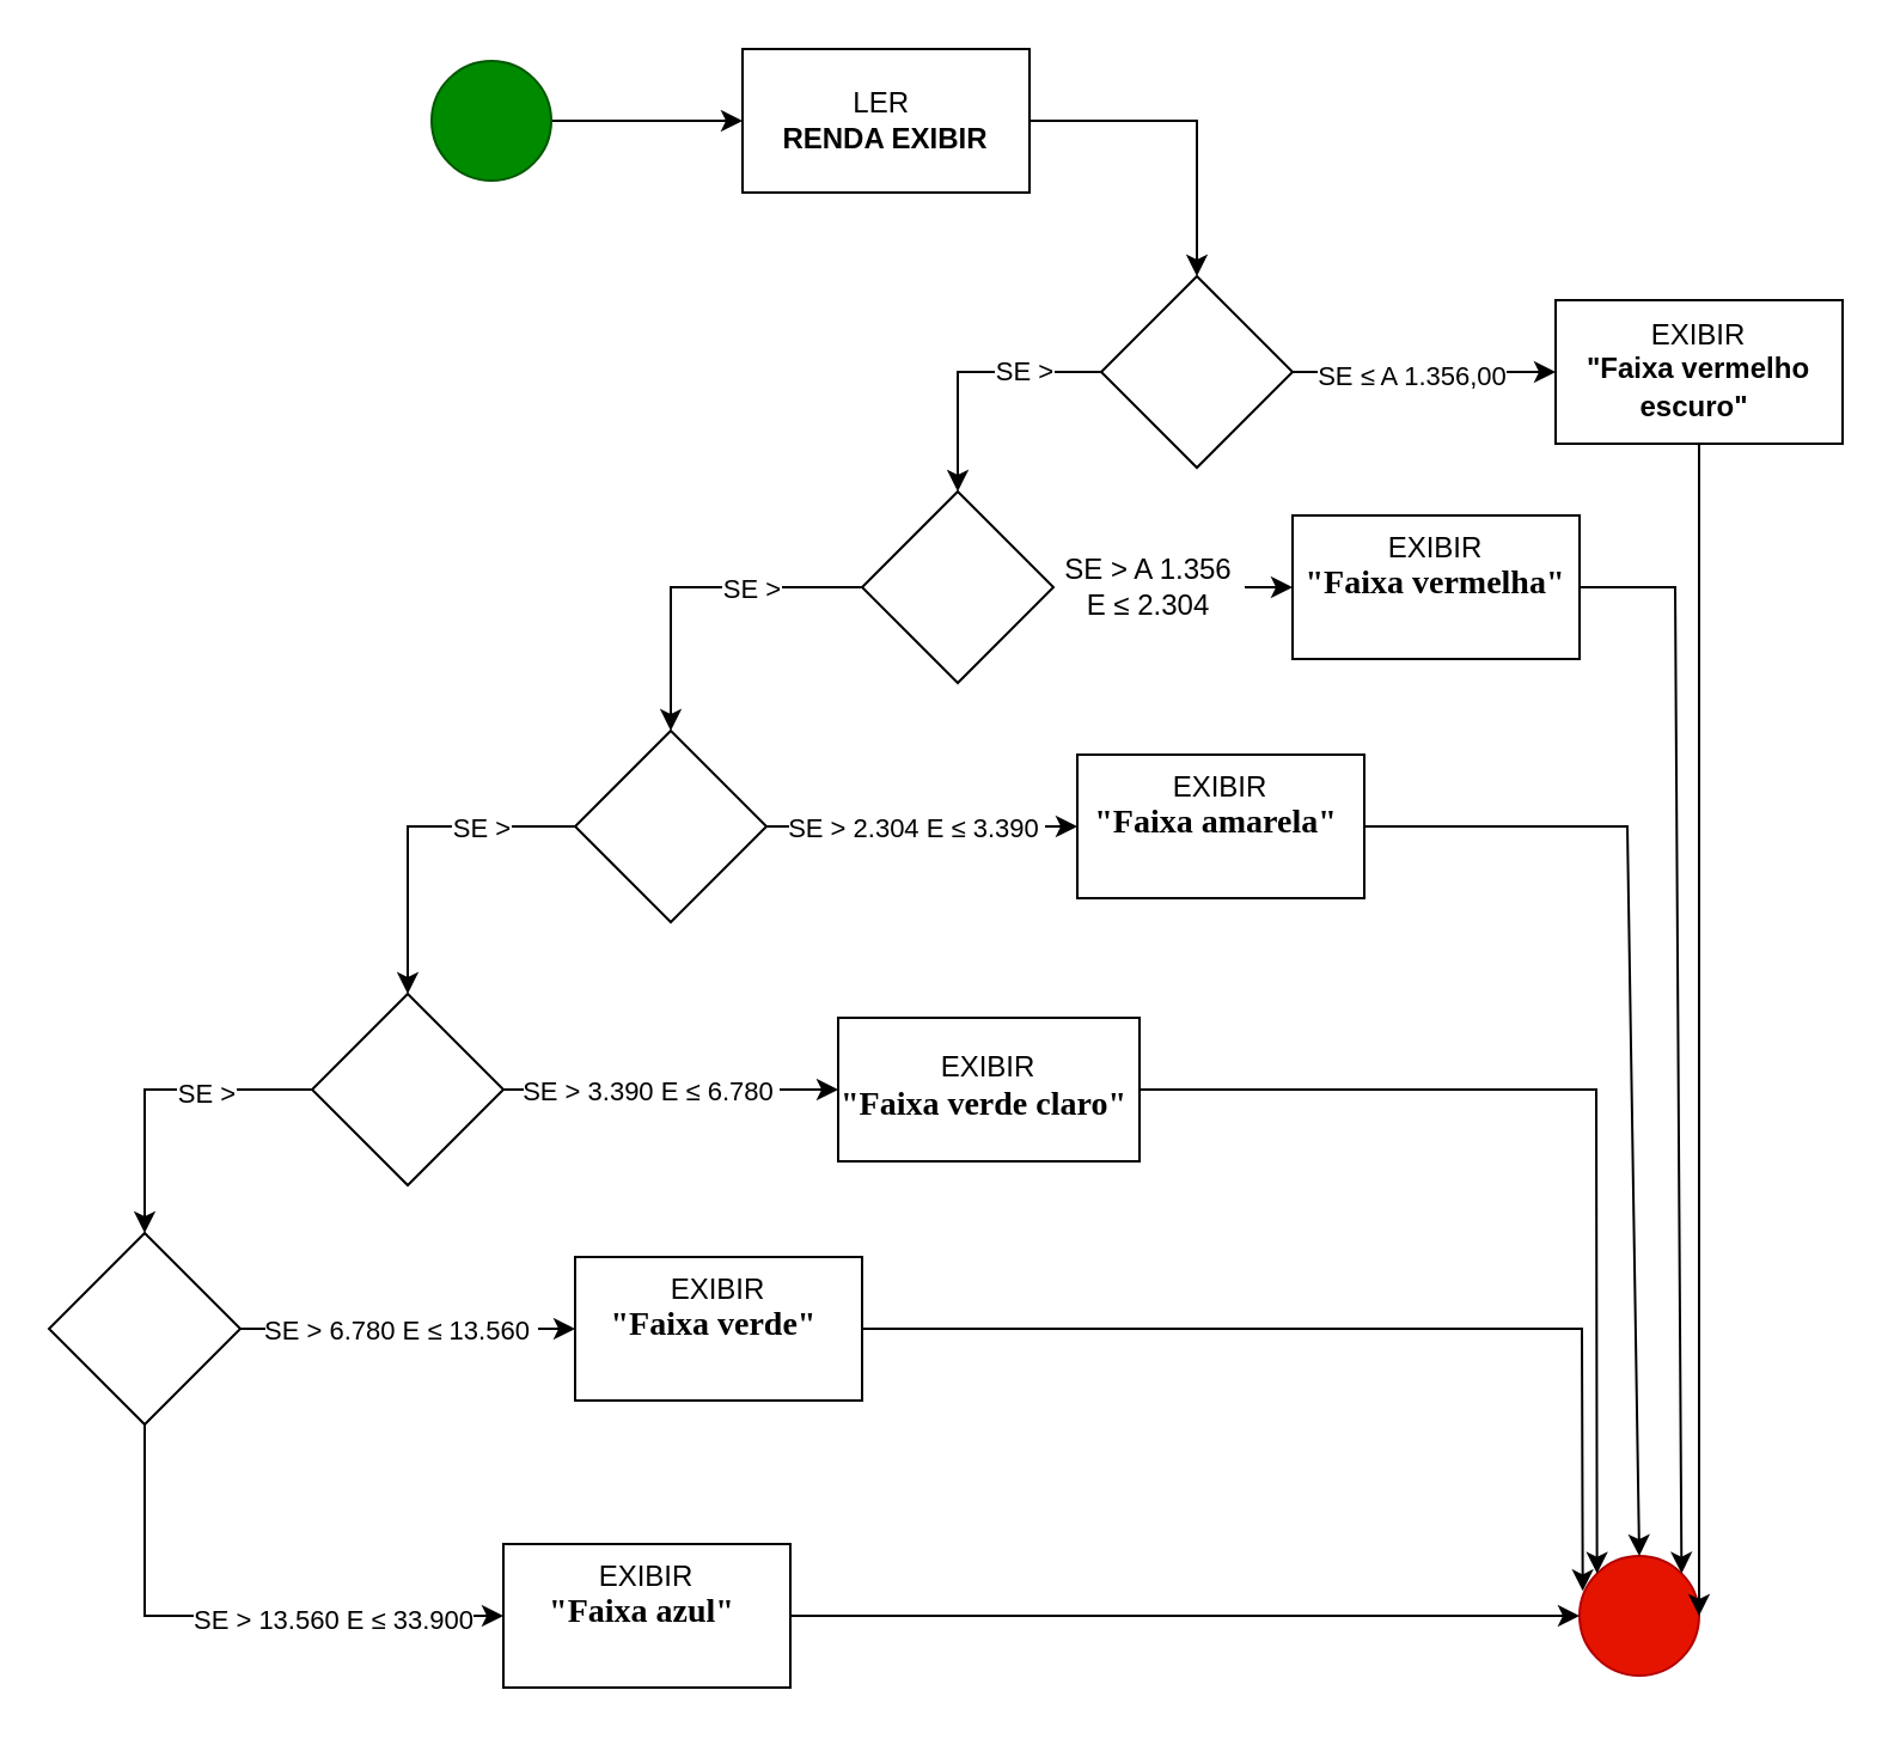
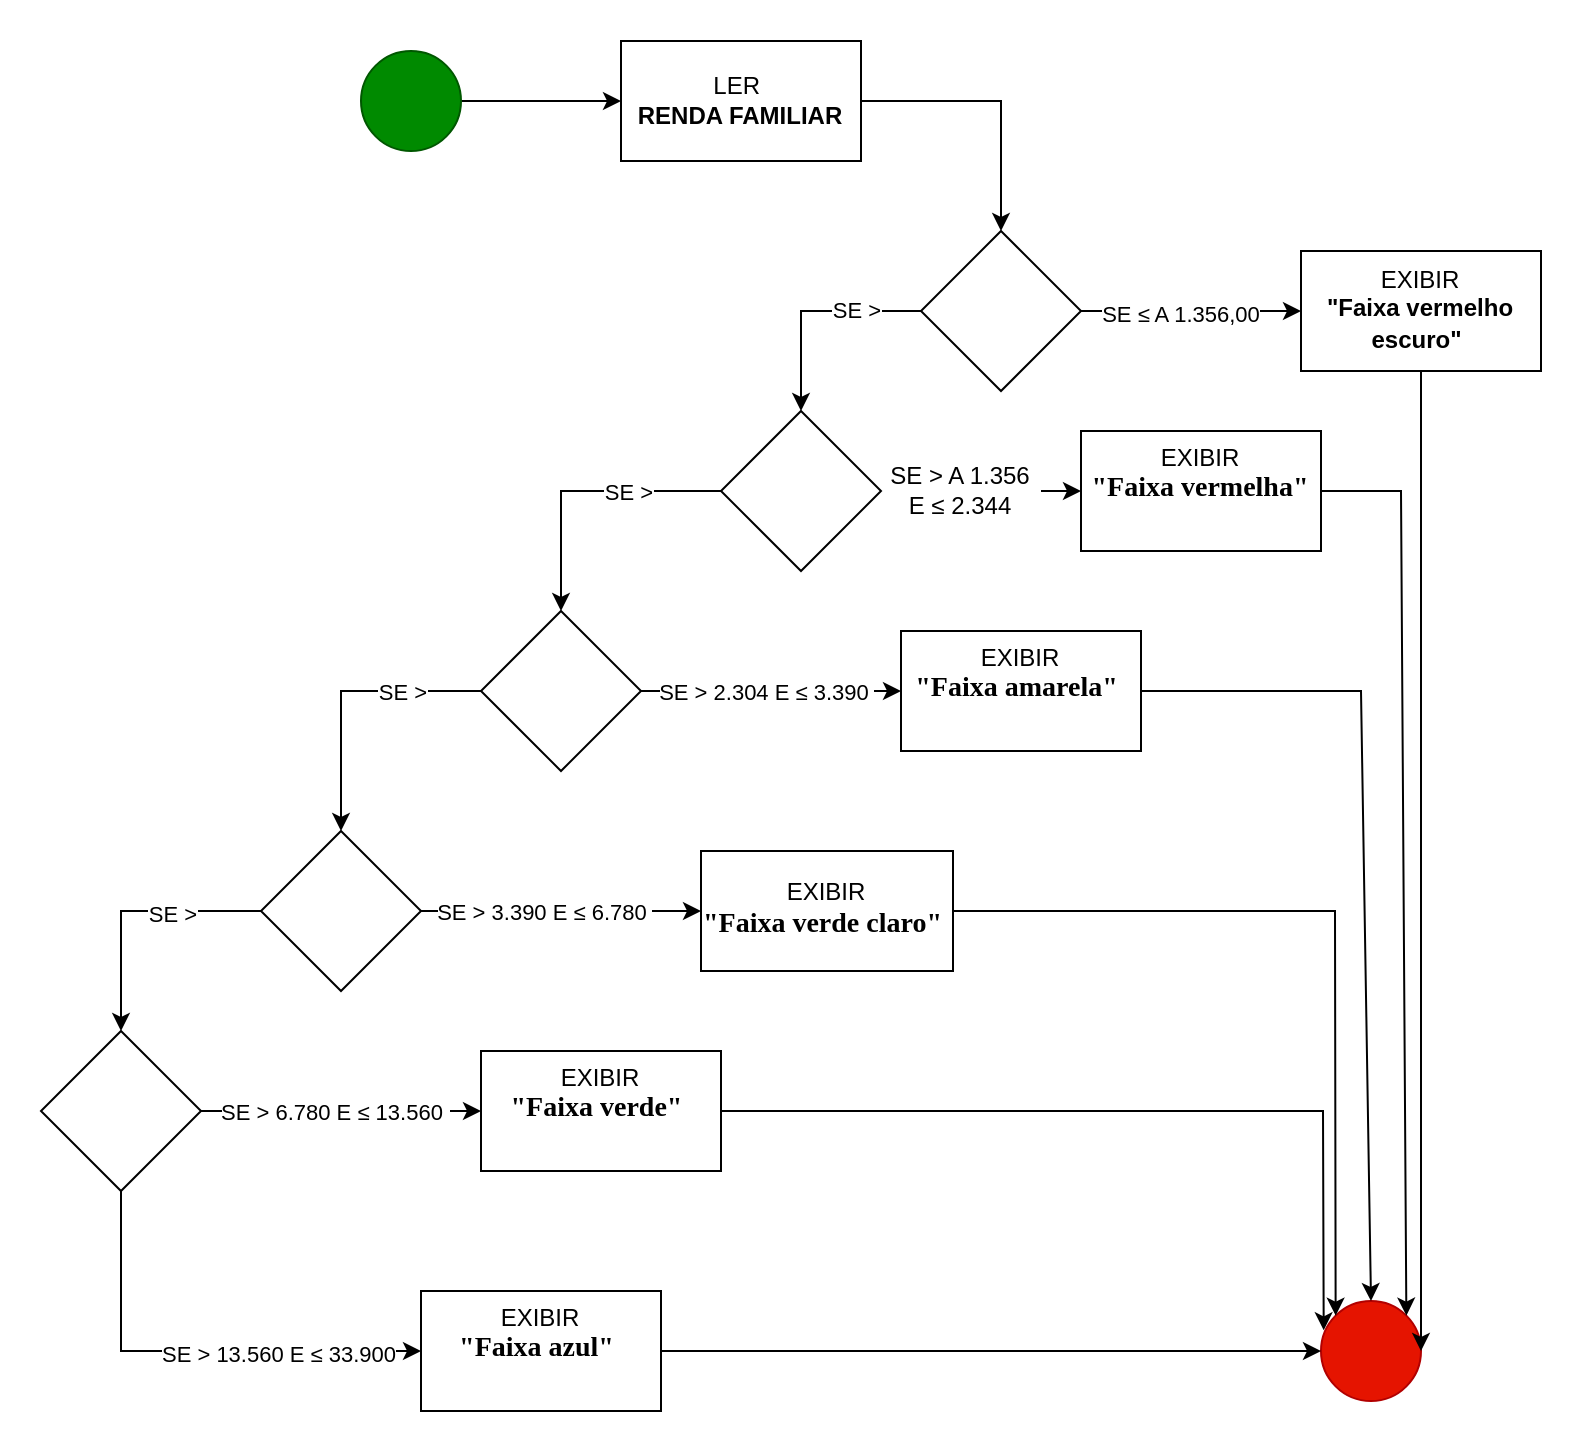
- <mxCell id="5" value="LER&amp;nbsp;&lt;br&gt;&lt;b&gt;RENDA EXIBIR&lt;/b&gt;" style="whiteSpace=wrap;html=1;" vertex="1" parent="1"><mxGeometry x="310" y="20" width="120" height="60" as="geometry" /></mxCell>
+ <mxCell id="5" value="LER&amp;nbsp;&lt;br&gt;&lt;b&gt;RENDA FAMILIAR&lt;/b&gt;" style="whiteSpace=wrap;html=1;" vertex="1" parent="1"><mxGeometry x="310" y="20" width="120" height="60" as="geometry" /></mxCell>
- <mxCell id="27" value="SE &amp;gt; A 1.356 E&amp;nbsp;≤ 2.304" style="text;strokeColor=none;align=center;fillColor=none;html=1;verticalAlign=middle;whiteSpace=wrap;rounded=0;" vertex="1" parent="1"><mxGeometry x="440" y="225" width="80" height="40" as="geometry" /></mxCell>
+ <mxCell id="27" value="SE &amp;gt; A 1.356 E&amp;nbsp;≤ 2.344" style="text;strokeColor=none;align=center;fillColor=none;html=1;verticalAlign=middle;whiteSpace=wrap;rounded=0;" vertex="1" parent="1"><mxGeometry x="440" y="225" width="80" height="40" as="geometry" /></mxCell>
